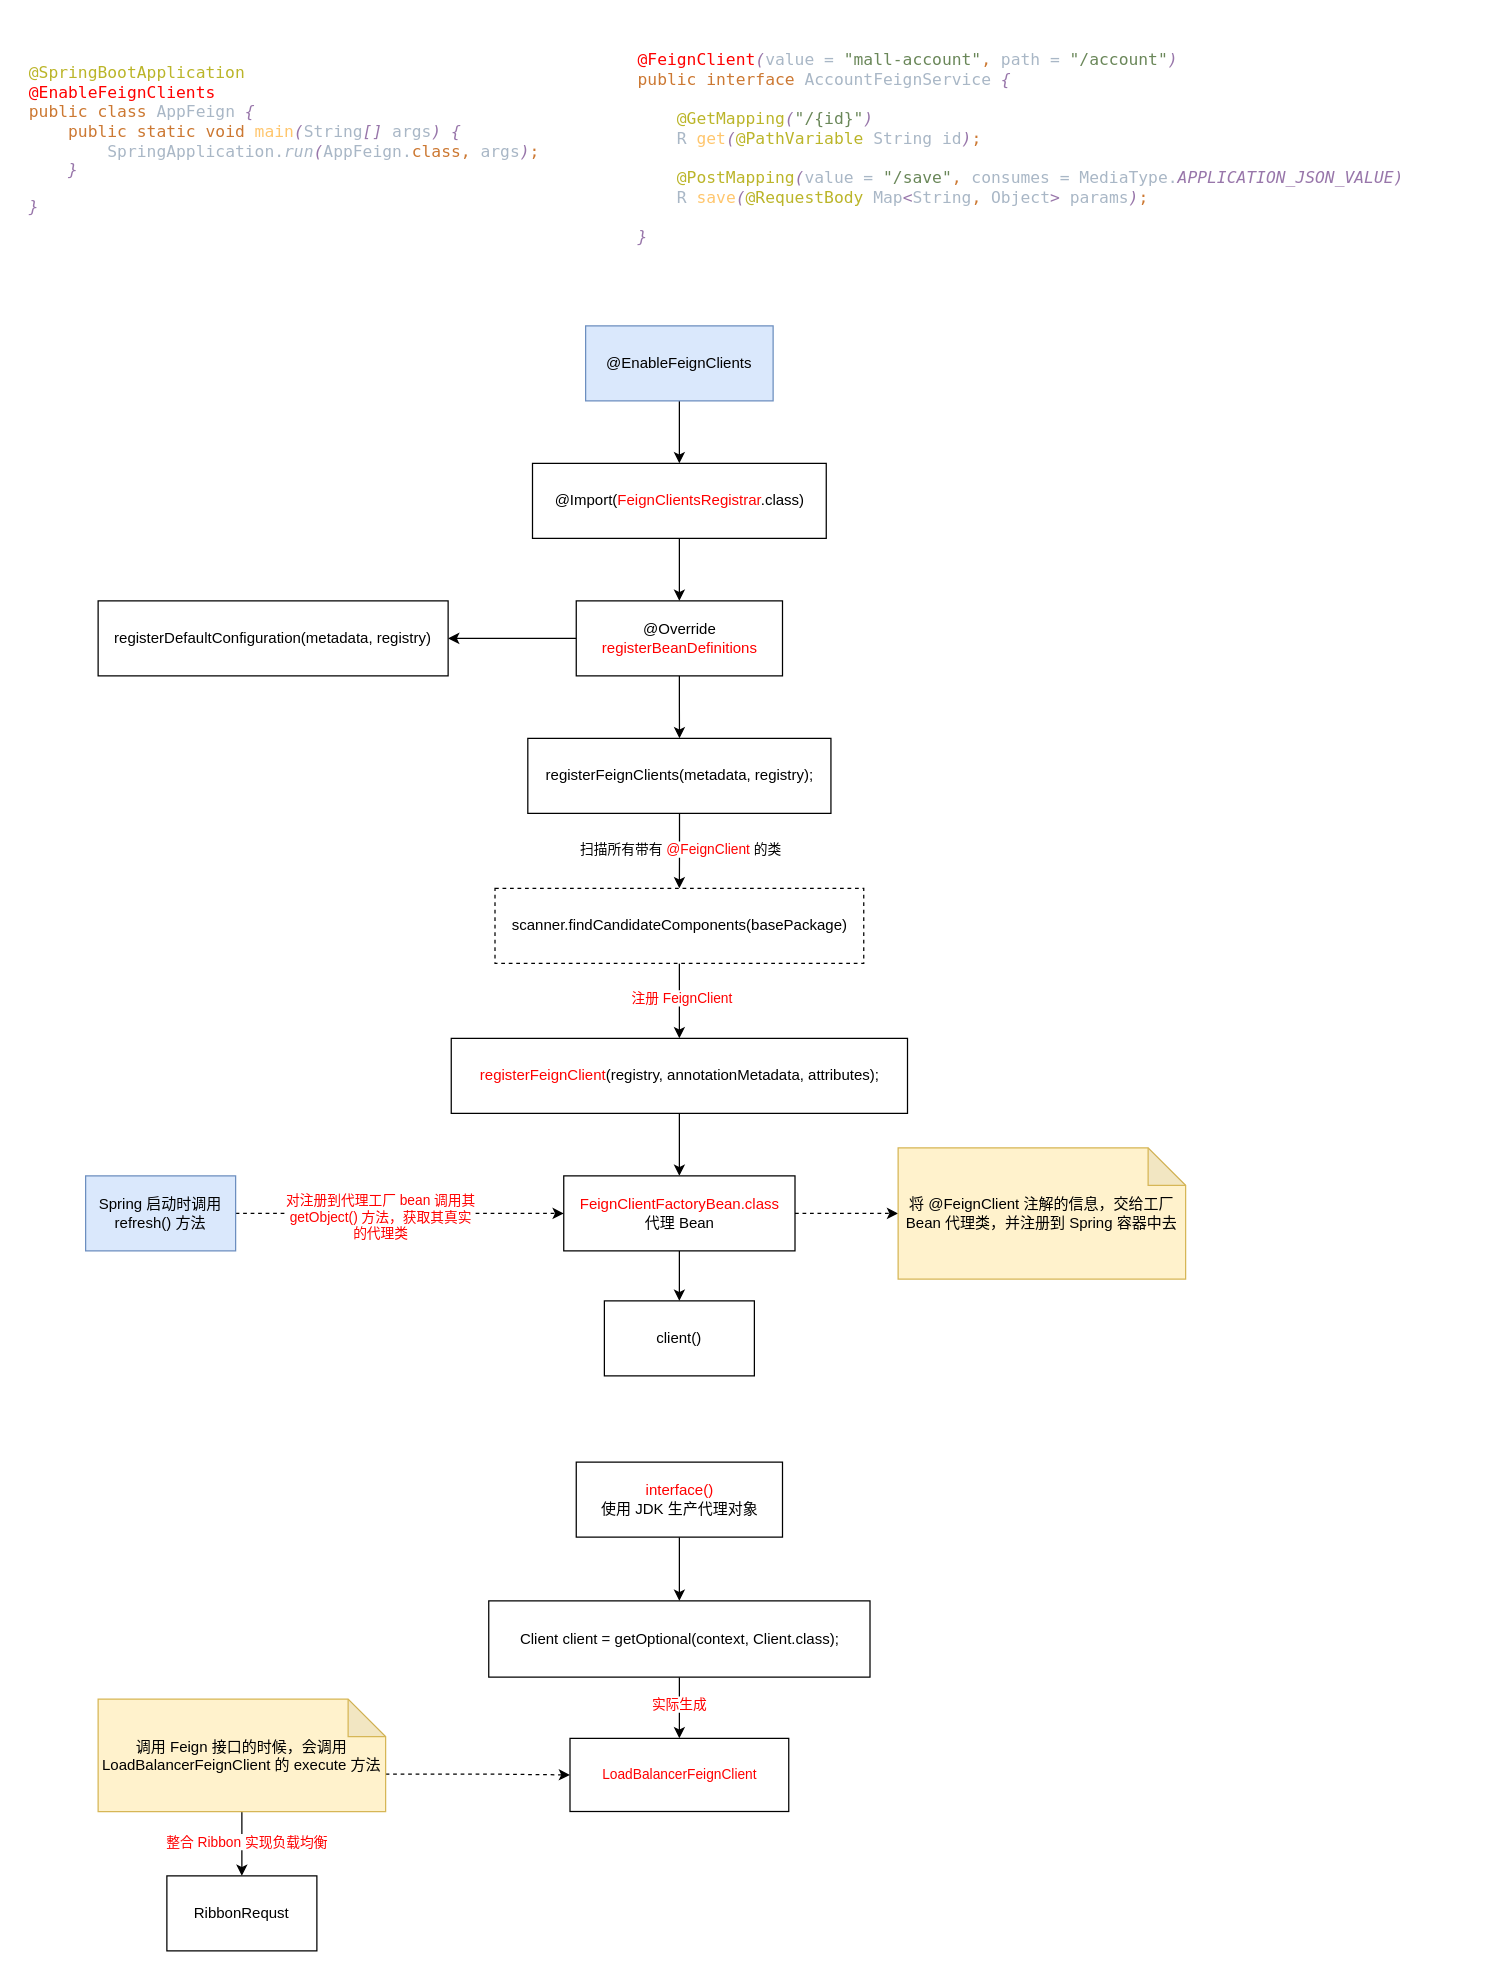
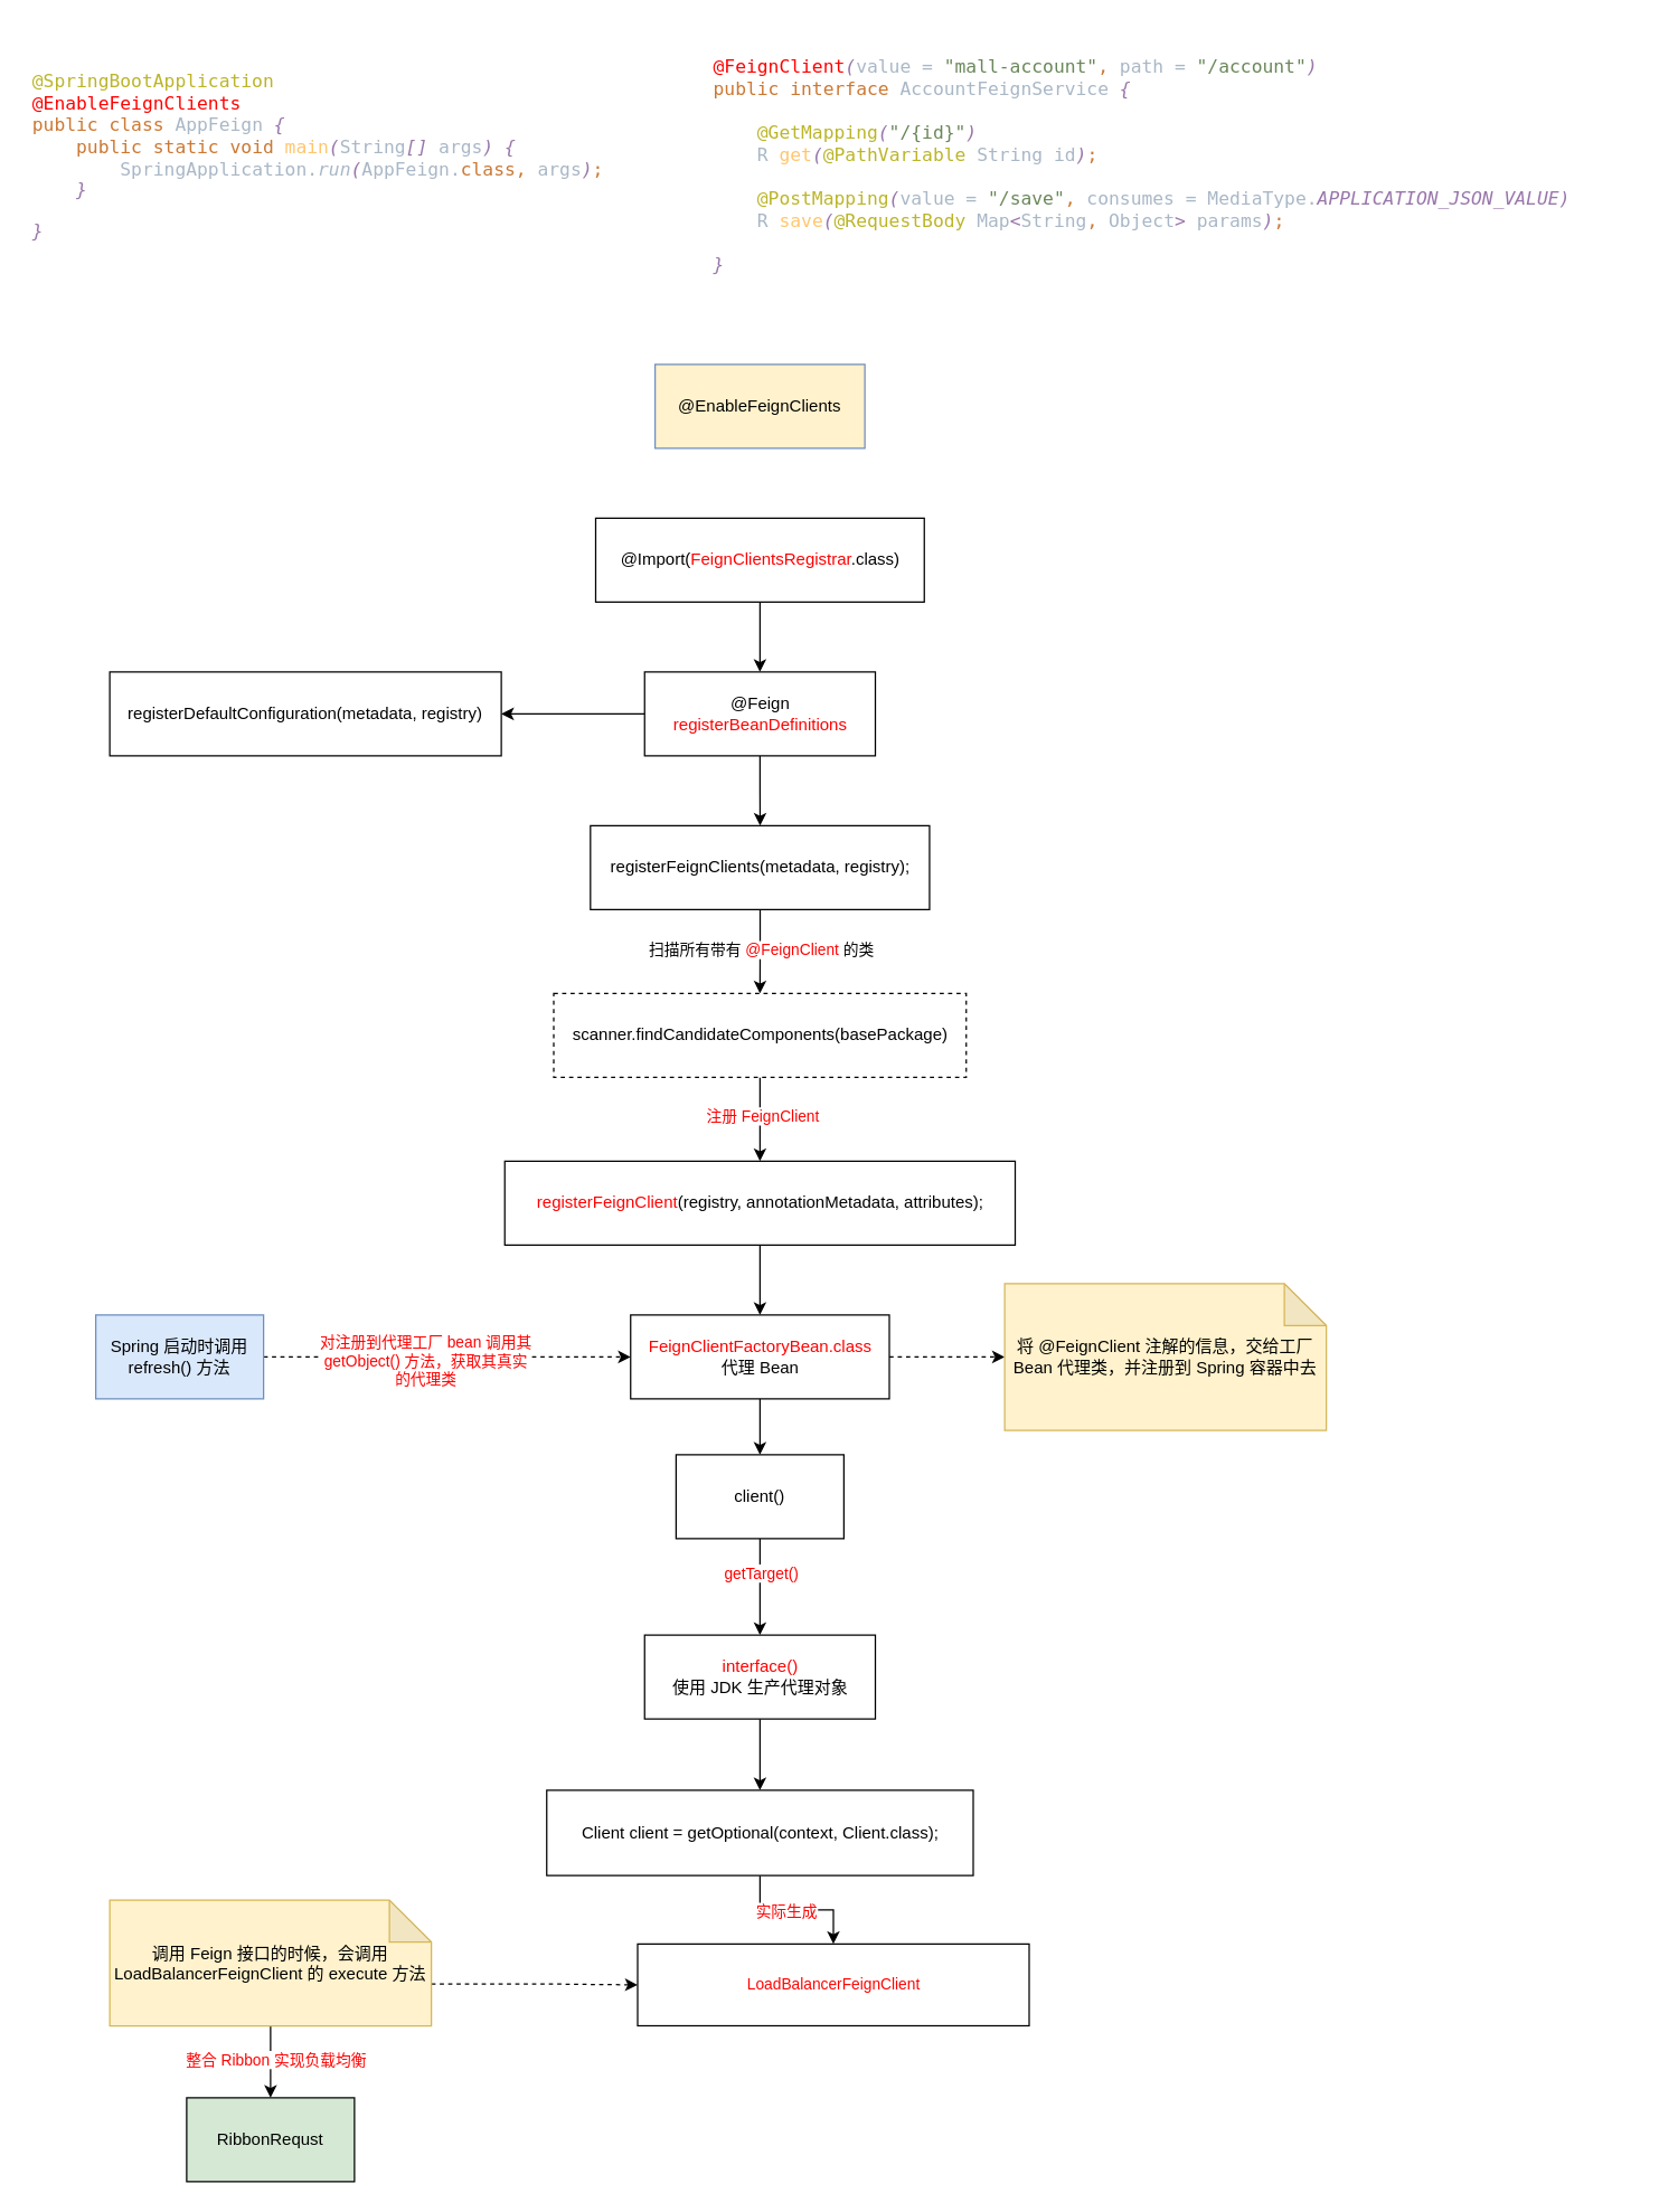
- <mxCell id="3" value="@EnableFeignClients" style="rounded=0;whiteSpace=wrap;html=1;fillColor=#dae8fc;strokeColor=#6c8ebf;" vertex="1" parent="1"><mxGeometry x="468" y="260" width="150" height="60" as="geometry" /></mxCell>
+ <mxCell id="3" value="@EnableFeignClients" style="rounded=0;whiteSpace=wrap;html=1;fillColor=#fff2cc;strokeColor=#6c8ebf;" vertex="1" parent="1"><mxGeometry x="468" y="260" width="150" height="60" as="geometry" /></mxCell>
- <mxCell id="2" style="edgeStyle=orthogonalEdgeStyle;rounded=0;orthogonalLoop=1;jettySize=auto;html=1;exitX=0.5;exitY=1;exitDx=0;exitDy=0;entryX=0.5;entryY=0;entryDx=0;entryDy=0;" edge="1" parent="1" source="3" target="5"><mxGeometry relative="1" as="geometry" /></mxCell>
- <mxCell id="8" value="@Override&lt;br&gt;&lt;font color=&quot;#ff0000&quot;&gt;registerBeanDefinitions&lt;/font&gt;" style="whiteSpace=wrap;html=1;rounded=0;" vertex="1" parent="1"><mxGeometry x="460.5" y="480" width="165" height="60" as="geometry" /></mxCell>
+ <mxCell id="8" value="@Feign&lt;br&gt;&lt;font color=&quot;#ff0000&quot;&gt;registerBeanDefinitions&lt;/font&gt;" style="whiteSpace=wrap;html=1;rounded=0;" vertex="1" parent="1"><mxGeometry x="460.5" y="480" width="165" height="60" as="geometry" /></mxCell>
+ <mxCell id="27" value="" style="edgeStyle=orthogonalEdgeStyle;rounded=0;orthogonalLoop=1;jettySize=auto;html=1;fontColor=#FF0000;" edge="1" parent="1" source="29" target="31"><mxGeometry relative="1" as="geometry" /></mxCell>
+ <mxCell id="28" value="getTarget()" style="edgeLabel;html=1;align=center;verticalAlign=middle;resizable=0;points=[];fontColor=#FF0000;" vertex="1" connectable="0" parent="27"><mxGeometry x="-0.3" relative="1" as="geometry"><mxPoint as="offset" /></mxGeometry></mxCell>
- <mxCell id="35" value="&lt;span style=&quot;color: rgb(255 , 0 , 0) ; font-size: 11px ; background-color: rgb(255 , 255 , 255)&quot;&gt;LoadBalancerFeignClient&lt;/span&gt;" style="whiteSpace=wrap;html=1;rounded=0;" vertex="1" parent="1"><mxGeometry x="455.5" y="1390" width="175" height="58.5" as="geometry" /></mxCell>
+ <mxCell id="35" value="&lt;span style=&quot;color: rgb(255 , 0 , 0) ; font-size: 11px ; background-color: rgb(255 , 255 , 255)&quot;&gt;LoadBalancerFeignClient&lt;/span&gt;" style="whiteSpace=wrap;html=1;rounded=0;" vertex="1" parent="1"><mxGeometry x="455.5" y="1390" width="280" height="58.5" as="geometry" /></mxCell>
- <mxCell id="40" value="RibbonRequst" style="whiteSpace=wrap;html=1;labelBackgroundColor=none;" vertex="1" parent="1"><mxGeometry x="133" y="1500" width="120" height="60" as="geometry" /></mxCell>
+ <mxCell id="40" value="RibbonRequst" style="whiteSpace=wrap;html=1;labelBackgroundColor=none;fillColor=#d5e8d4;" vertex="1" parent="1"><mxGeometry x="133" y="1500" width="120" height="60" as="geometry" /></mxCell>
